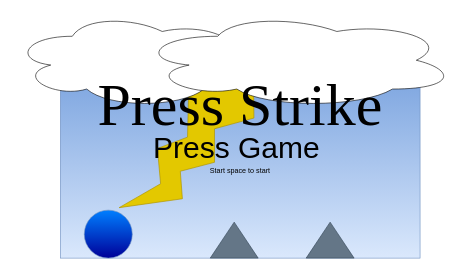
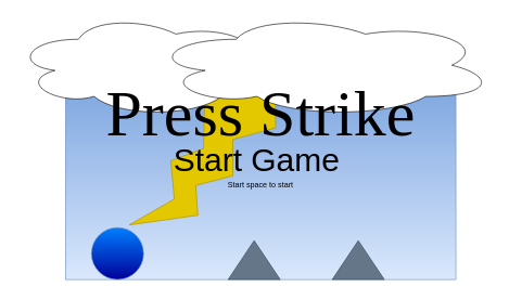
- <mxCell id="10" value="&lt;font style=&quot;font-size: 50px;&quot;&gt;Press Game&lt;/font&gt;" style="text;html=1;align=center;verticalAlign=middle;whiteSpace=wrap;rounded=0;" vertex="1" parent="1"><mxGeometry x="249" y="230" width="290" height="30" as="geometry" /></mxCell>
+ <mxCell id="10" value="&lt;font style=&quot;font-size: 50px;&quot;&gt;Start Game&lt;/font&gt;" style="text;html=1;align=center;verticalAlign=middle;whiteSpace=wrap;rounded=0;" vertex="1" parent="1"><mxGeometry x="249" y="230" width="290" height="30" as="geometry" /></mxCell>
